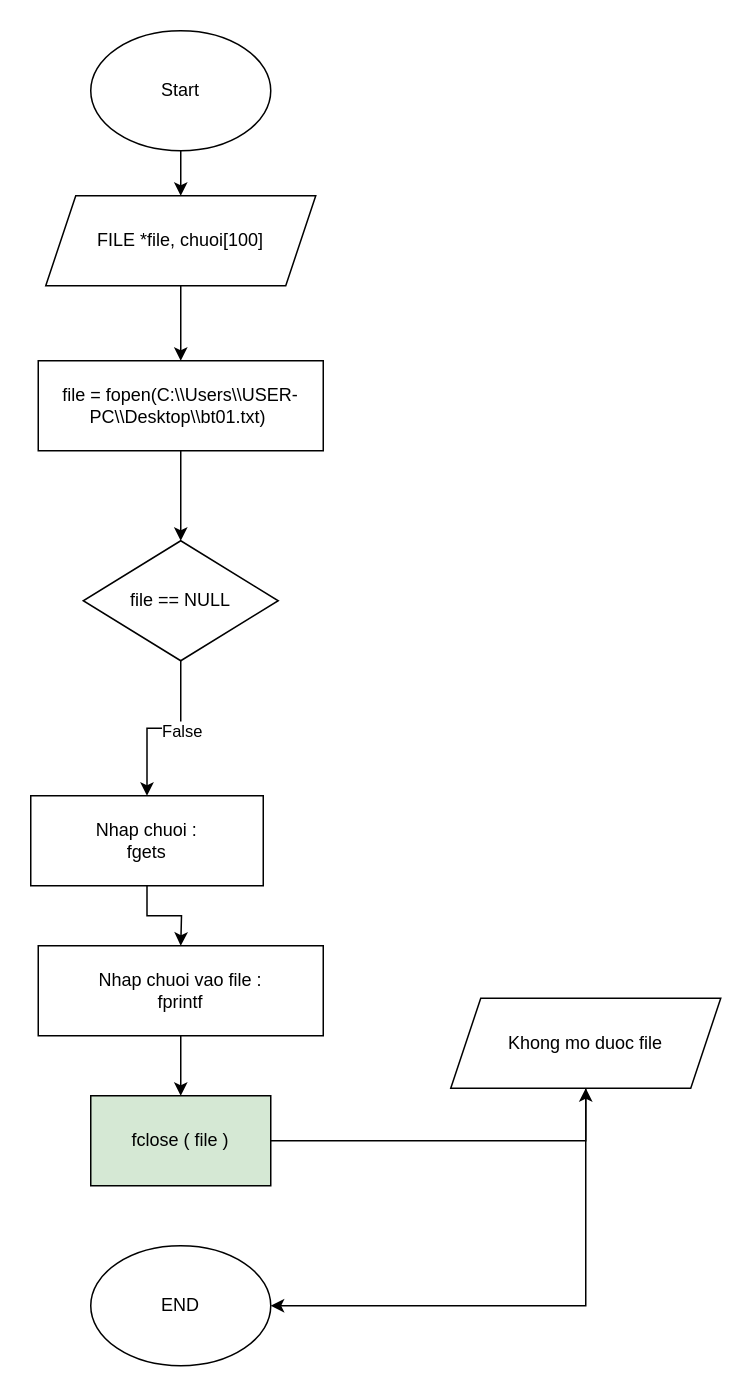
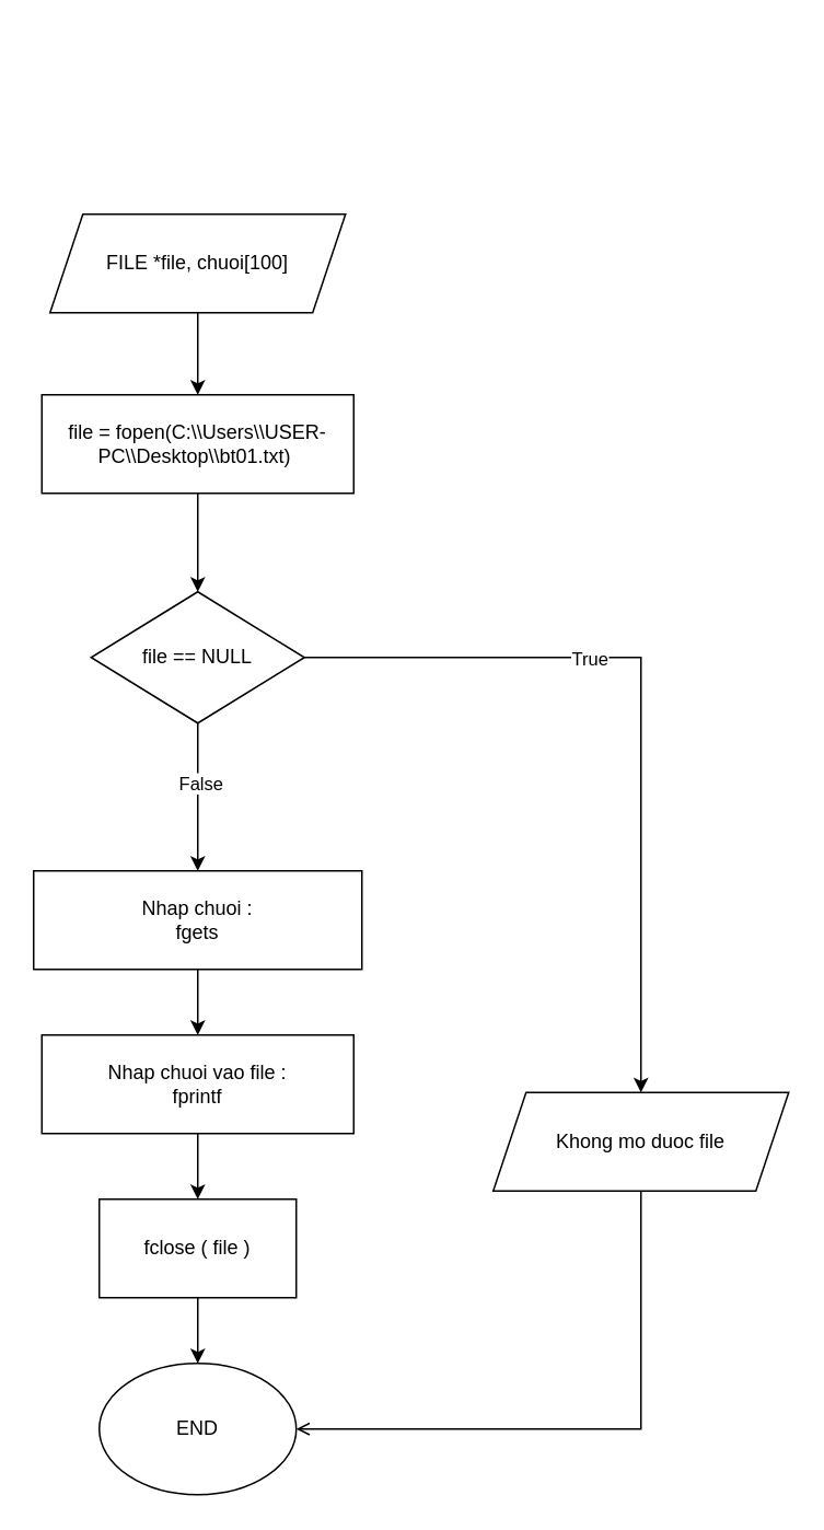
- <mxCell id="3" value="Start&lt;br&gt;" style="ellipse;whiteSpace=wrap;html=1;" vertex="1" parent="1"><mxGeometry x="60" y="20" width="120" height="80" as="geometry" /></mxCell>
- <mxCell id="2" style="edgeStyle=orthogonalEdgeStyle;rounded=0;orthogonalLoop=1;jettySize=auto;html=1;" edge="1" parent="1" source="3" target="5"><mxGeometry relative="1" as="geometry"><mxPoint x="120" y="140" as="targetPoint" /></mxGeometry></mxCell>
+ <mxCell id="8" style="edgeStyle=orthogonalEdgeStyle;rounded=0;orthogonalLoop=1;jettySize=auto;html=1;" edge="1" parent="1" source="12" target="14"><mxGeometry relative="1" as="geometry"><mxPoint x="270" y="480" as="targetPoint" /></mxGeometry></mxCell>
+ <mxCell id="9" value="True" style="edgeLabel;html=1;align=center;verticalAlign=middle;resizable=0;points=[];" vertex="1" connectable="0" parent="8"><mxGeometry x="-0.264" relative="1" as="geometry"><mxPoint as="offset" /></mxGeometry></mxCell>
- <mxCell id="16" value="Nhap chuoi :&lt;br&gt;fgets" style="rounded=0;whiteSpace=wrap;html=1;" vertex="1" parent="1"><mxGeometry x="20" y="530" width="155" height="60" as="geometry" /></mxCell>
+ <mxCell id="16" value="Nhap chuoi :&lt;br&gt;fgets" style="rounded=0;whiteSpace=wrap;html=1;" vertex="1" parent="1"><mxGeometry x="20" y="530" width="200" height="60" as="geometry" /></mxCell>
- <mxCell id="20" value="fclose ( file )" style="rounded=0;whiteSpace=wrap;html=1;fillColor=#d5e8d4;" vertex="1" parent="1"><mxGeometry x="60" y="730" width="120" height="60" as="geometry" /></mxCell>
+ <mxCell id="20" value="fclose ( file )" style="rounded=0;whiteSpace=wrap;html=1;" vertex="1" parent="1"><mxGeometry x="60" y="730" width="120" height="60" as="geometry" /></mxCell>
- <mxCell id="19" style="edgeStyle=orthogonalEdgeStyle;rounded=0;orthogonalLoop=1;jettySize=auto;html=1;" edge="1" parent="1" source="20" target="14"><mxGeometry relative="1" as="geometry"><mxPoint x="120" y="880" as="targetPoint" /></mxGeometry></mxCell>
+ <mxCell id="19" style="edgeStyle=orthogonalEdgeStyle;rounded=0;orthogonalLoop=1;jettySize=auto;html=1;" edge="1" parent="1" source="20" target="21"><mxGeometry relative="1" as="geometry"><mxPoint x="120" y="880" as="targetPoint" /></mxGeometry></mxCell>
- <mxCell id="13" style="edgeStyle=orthogonalEdgeStyle;rounded=0;orthogonalLoop=1;jettySize=auto;html=1;entryX=1;entryY=0.5;entryDx=0;entryDy=0;" edge="1" parent="1" source="14" target="21"><mxGeometry relative="1" as="geometry"><Array as="points"><mxPoint x="390" y="870" /></Array></mxGeometry></mxCell>
+ <mxCell id="13" style="edgeStyle=orthogonalEdgeStyle;rounded=0;orthogonalLoop=1;jettySize=auto;html=1;entryX=1;entryY=0.5;entryDx=0;entryDy=0;endArrow=open;" edge="1" parent="1" source="14" target="21"><mxGeometry relative="1" as="geometry"><Array as="points"><mxPoint x="390" y="870" /></Array></mxGeometry></mxCell>
